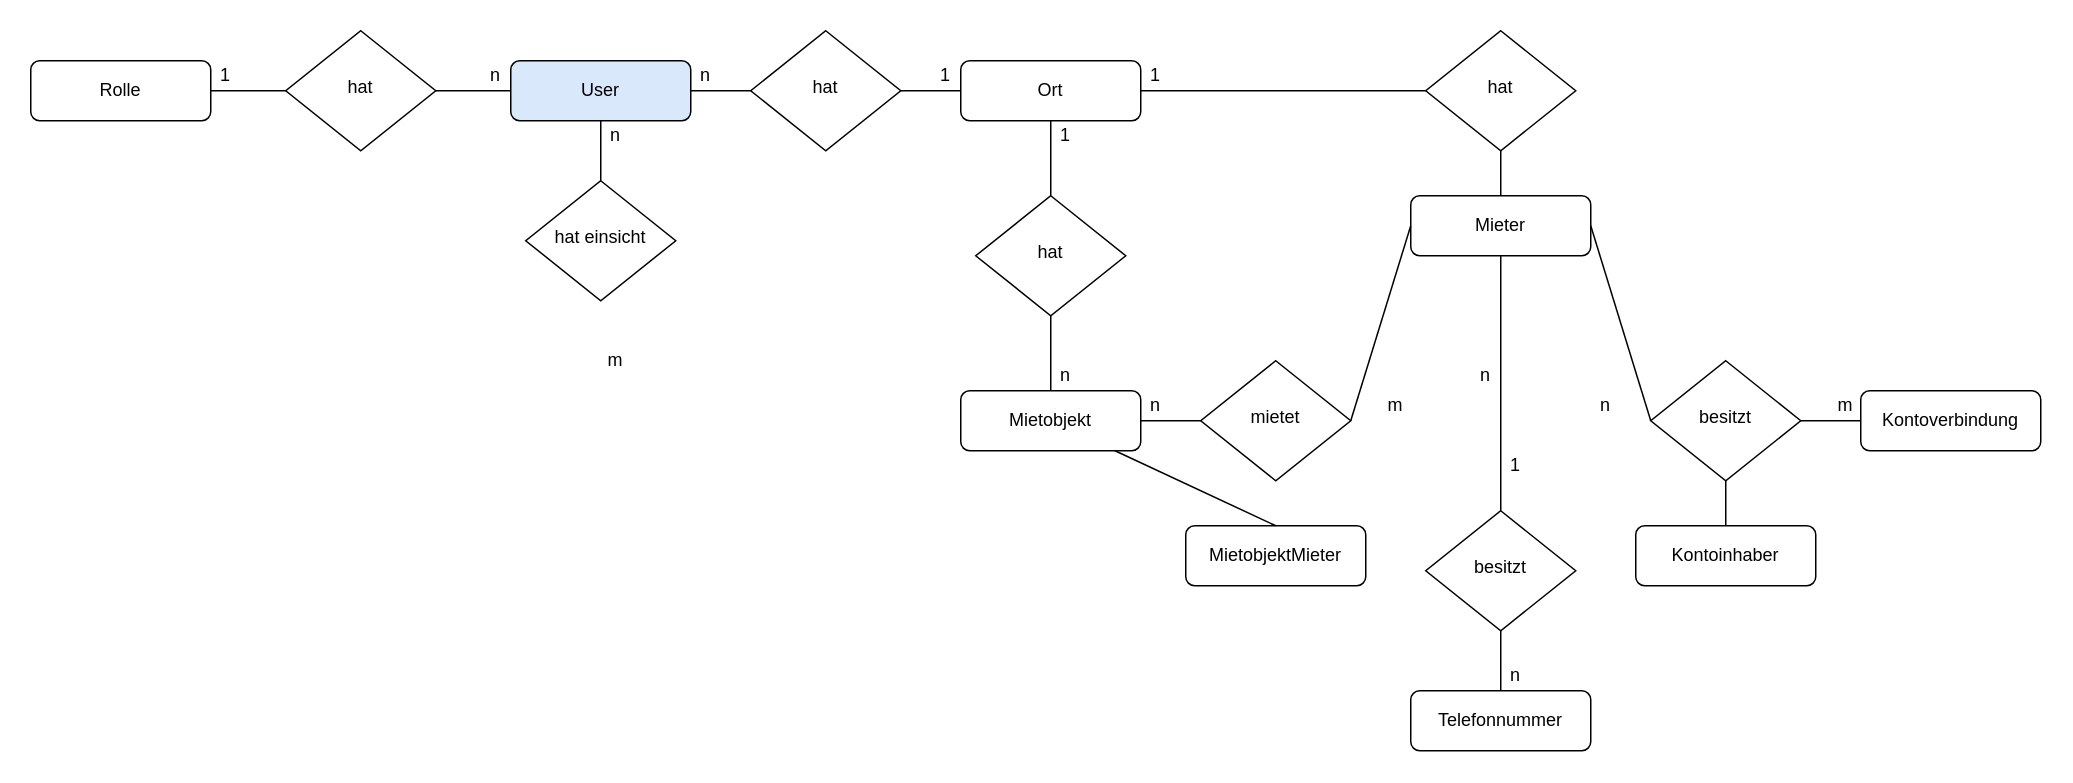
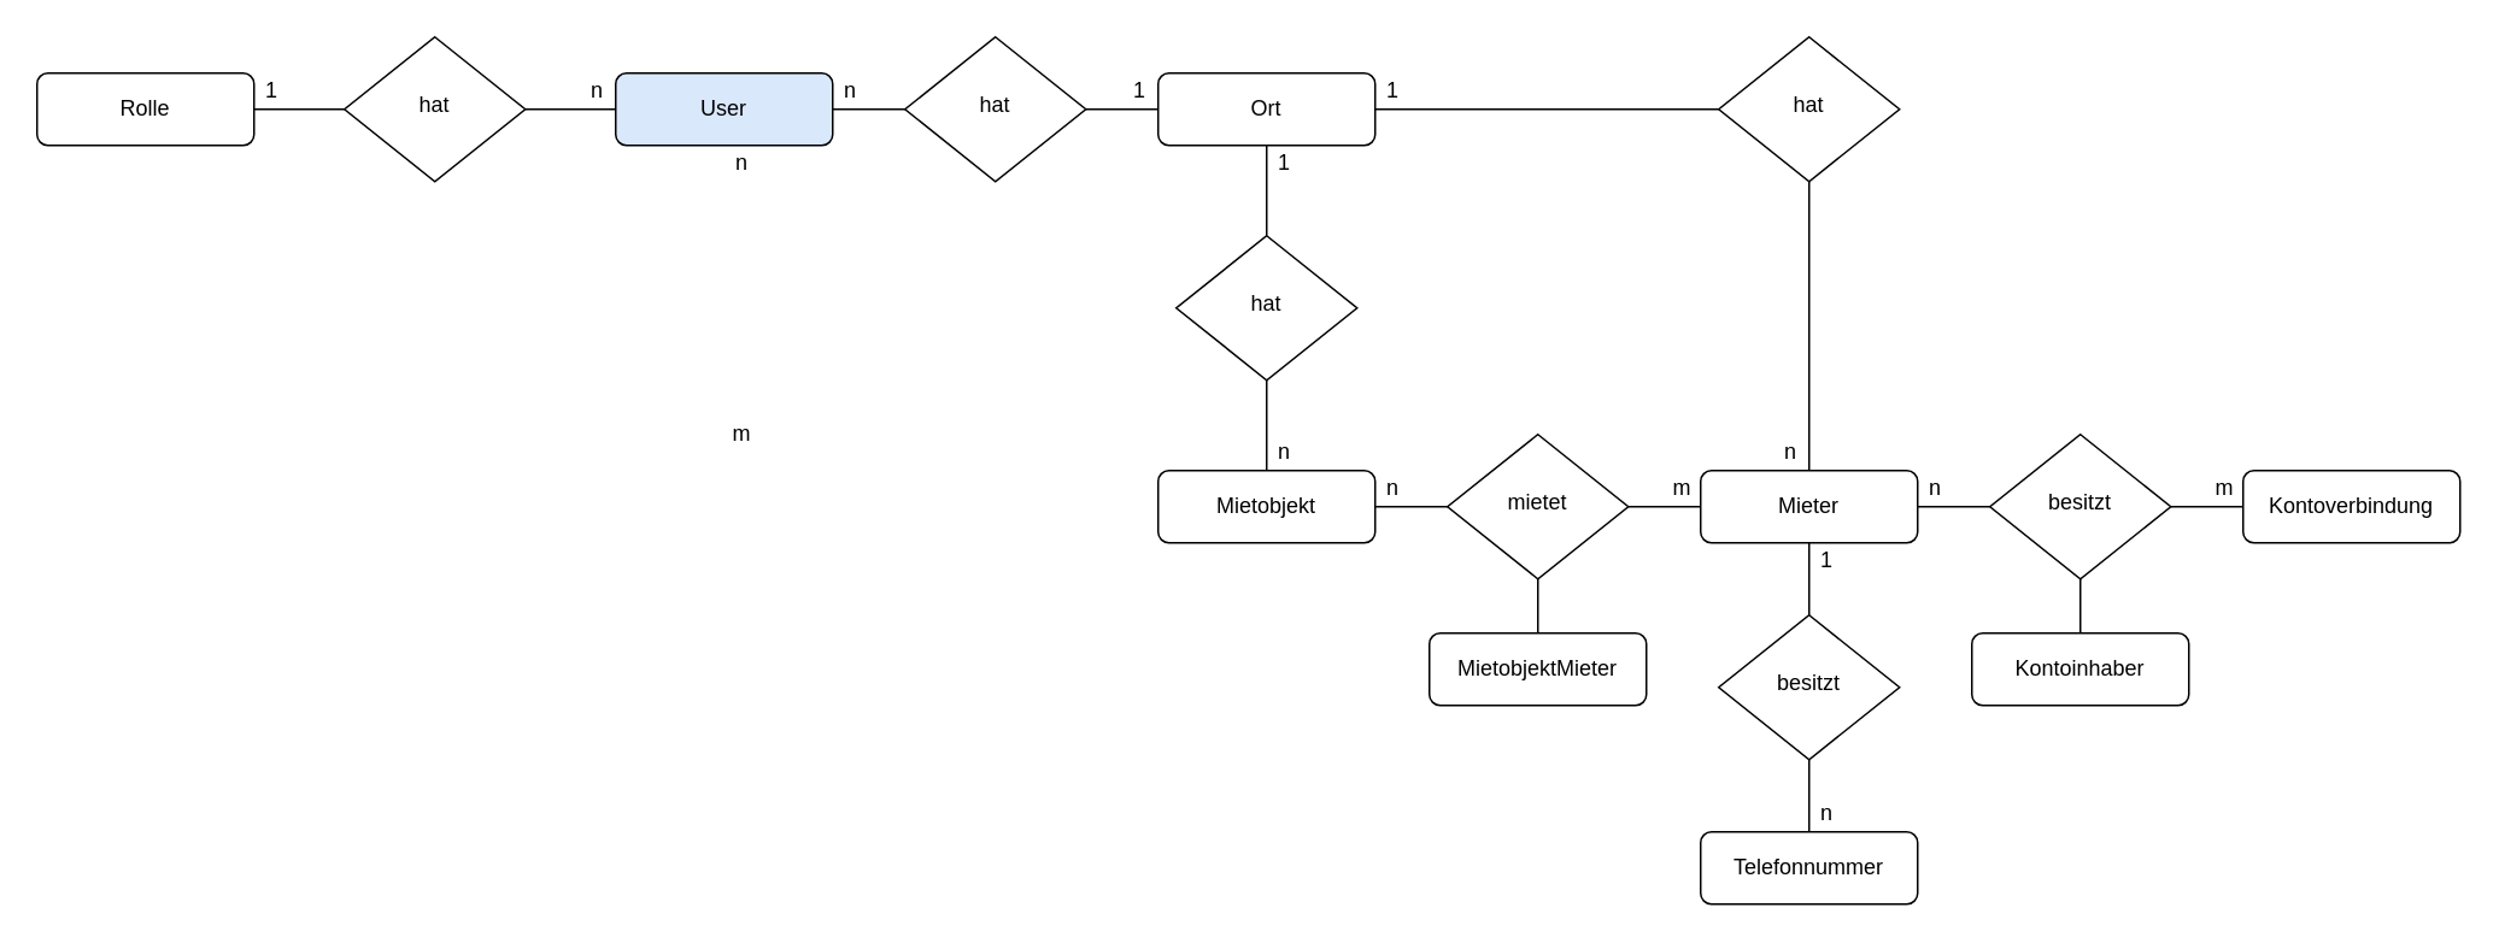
- <mxCell id="20" value="" style="endArrow=none;html=1;rounded=0;entryX=0.5;entryY=1;entryDx=0;entryDy=0;exitX=0.5;exitY=0;exitDx=0;exitDy=0;" parent="1" source="19" target="6" edge="1"><mxGeometry width="50" height="50" relative="1" as="geometry"><mxPoint x="460" y="120" as="sourcePoint" /><mxPoint x="400" y="30" as="targetPoint" /></mxGeometry></mxCell>
- <mxCell id="5" value="Mieter" style="rounded=1;whiteSpace=wrap;html=1;fontSize=12;glass=0;strokeWidth=1;shadow=0;" parent="1" vertex="1"><mxGeometry x="940" y="130" width="120" height="40" as="geometry" /></mxCell>
+ <mxCell id="5" value="Mieter" style="rounded=1;whiteSpace=wrap;html=1;fontSize=12;glass=0;strokeWidth=1;shadow=0;" parent="1" vertex="1"><mxGeometry x="940" y="260" width="120" height="40" as="geometry" /></mxCell>
- <mxCell id="19" value="hat einsicht" style="rhombus;whiteSpace=wrap;html=1;shadow=0;fontFamily=Helvetica;fontSize=12;align=center;strokeWidth=1;spacing=6;spacingTop=-4;" parent="1" vertex="1"><mxGeometry x="350" y="120" width="100" height="80" as="geometry" /></mxCell>
- <mxCell id="21" value="" style="endArrow=none;html=1;rounded=0;exitX=0.5;exitY=0;exitDx=0;exitDy=0;" parent="1" source="9" target="2" edge="1"><mxGeometry width="50" height="50" relative="1" as="geometry"><mxPoint x="860" y="470" as="sourcePoint" /><mxPoint x="710" y="420" as="targetPoint" /></mxGeometry></mxCell>
+ <mxCell id="21" value="" style="endArrow=none;html=1;rounded=0;exitX=0.5;exitY=0;exitDx=0;exitDy=0;entryX=0.5;entryY=1;entryDx=0;entryDy=0;" parent="1" source="9" target="16" edge="1"><mxGeometry width="50" height="50" relative="1" as="geometry"><mxPoint x="860" y="470" as="sourcePoint" /><mxPoint x="710" y="420" as="targetPoint" /></mxGeometry></mxCell>
